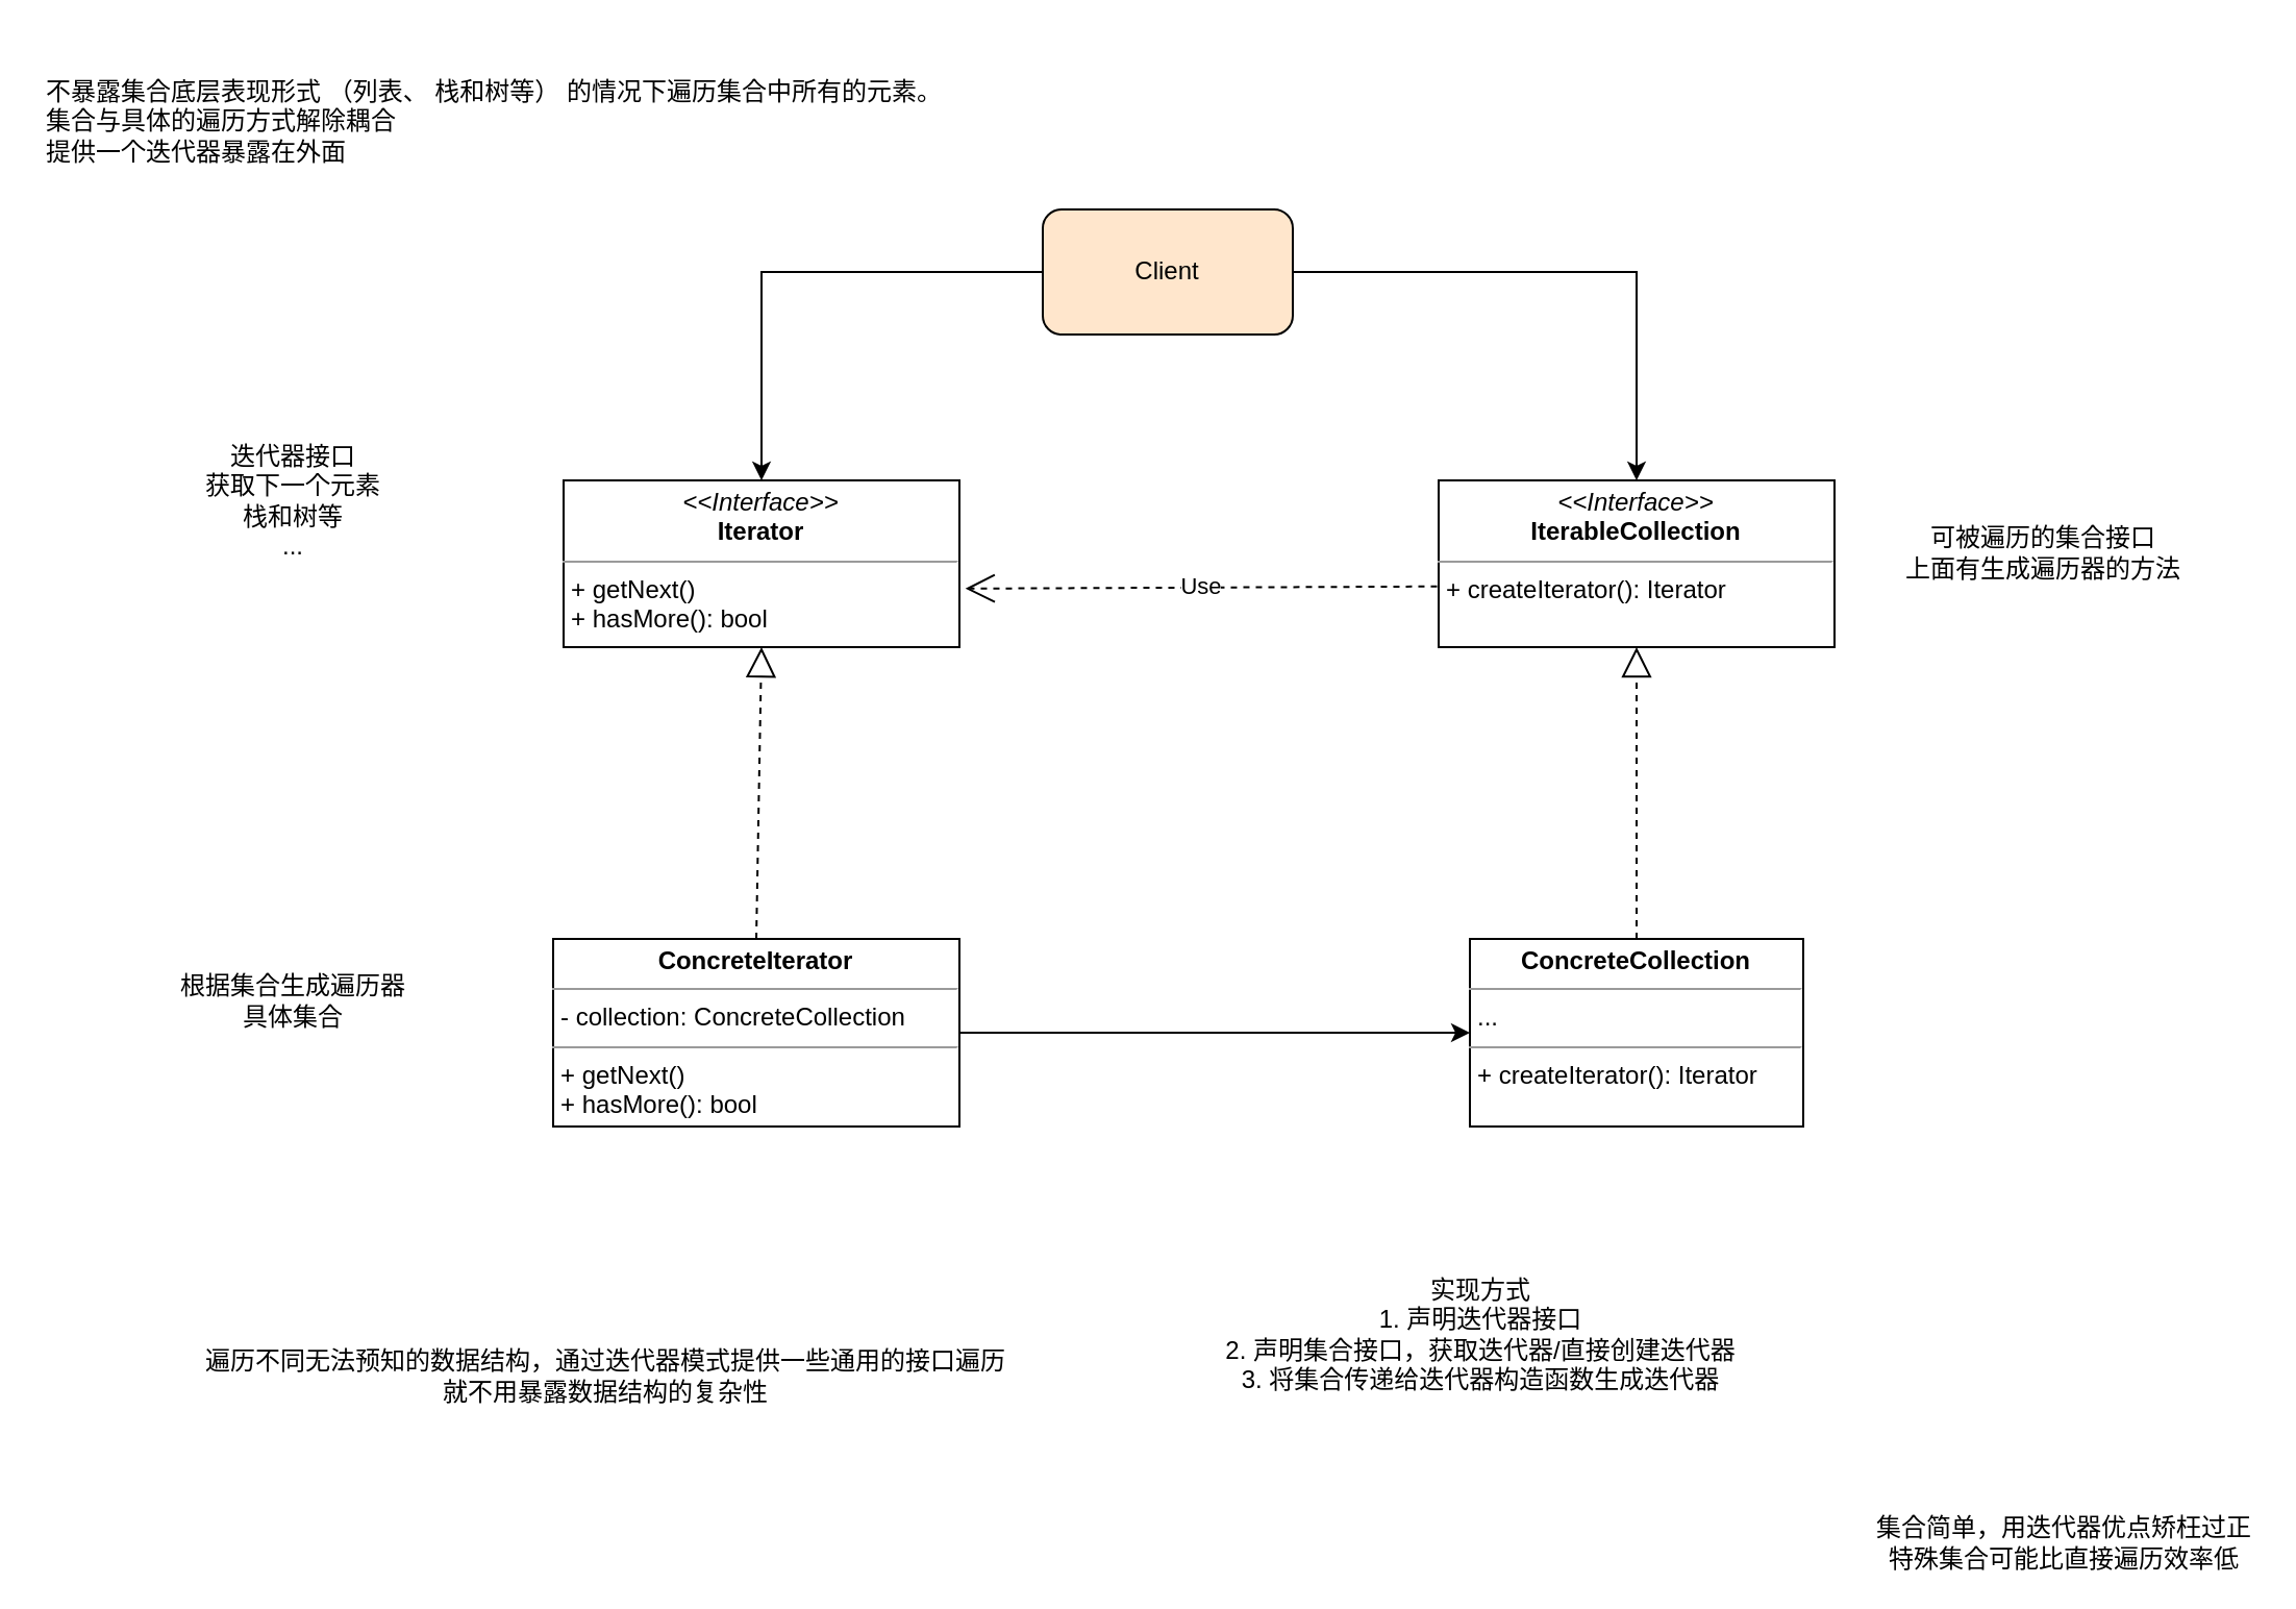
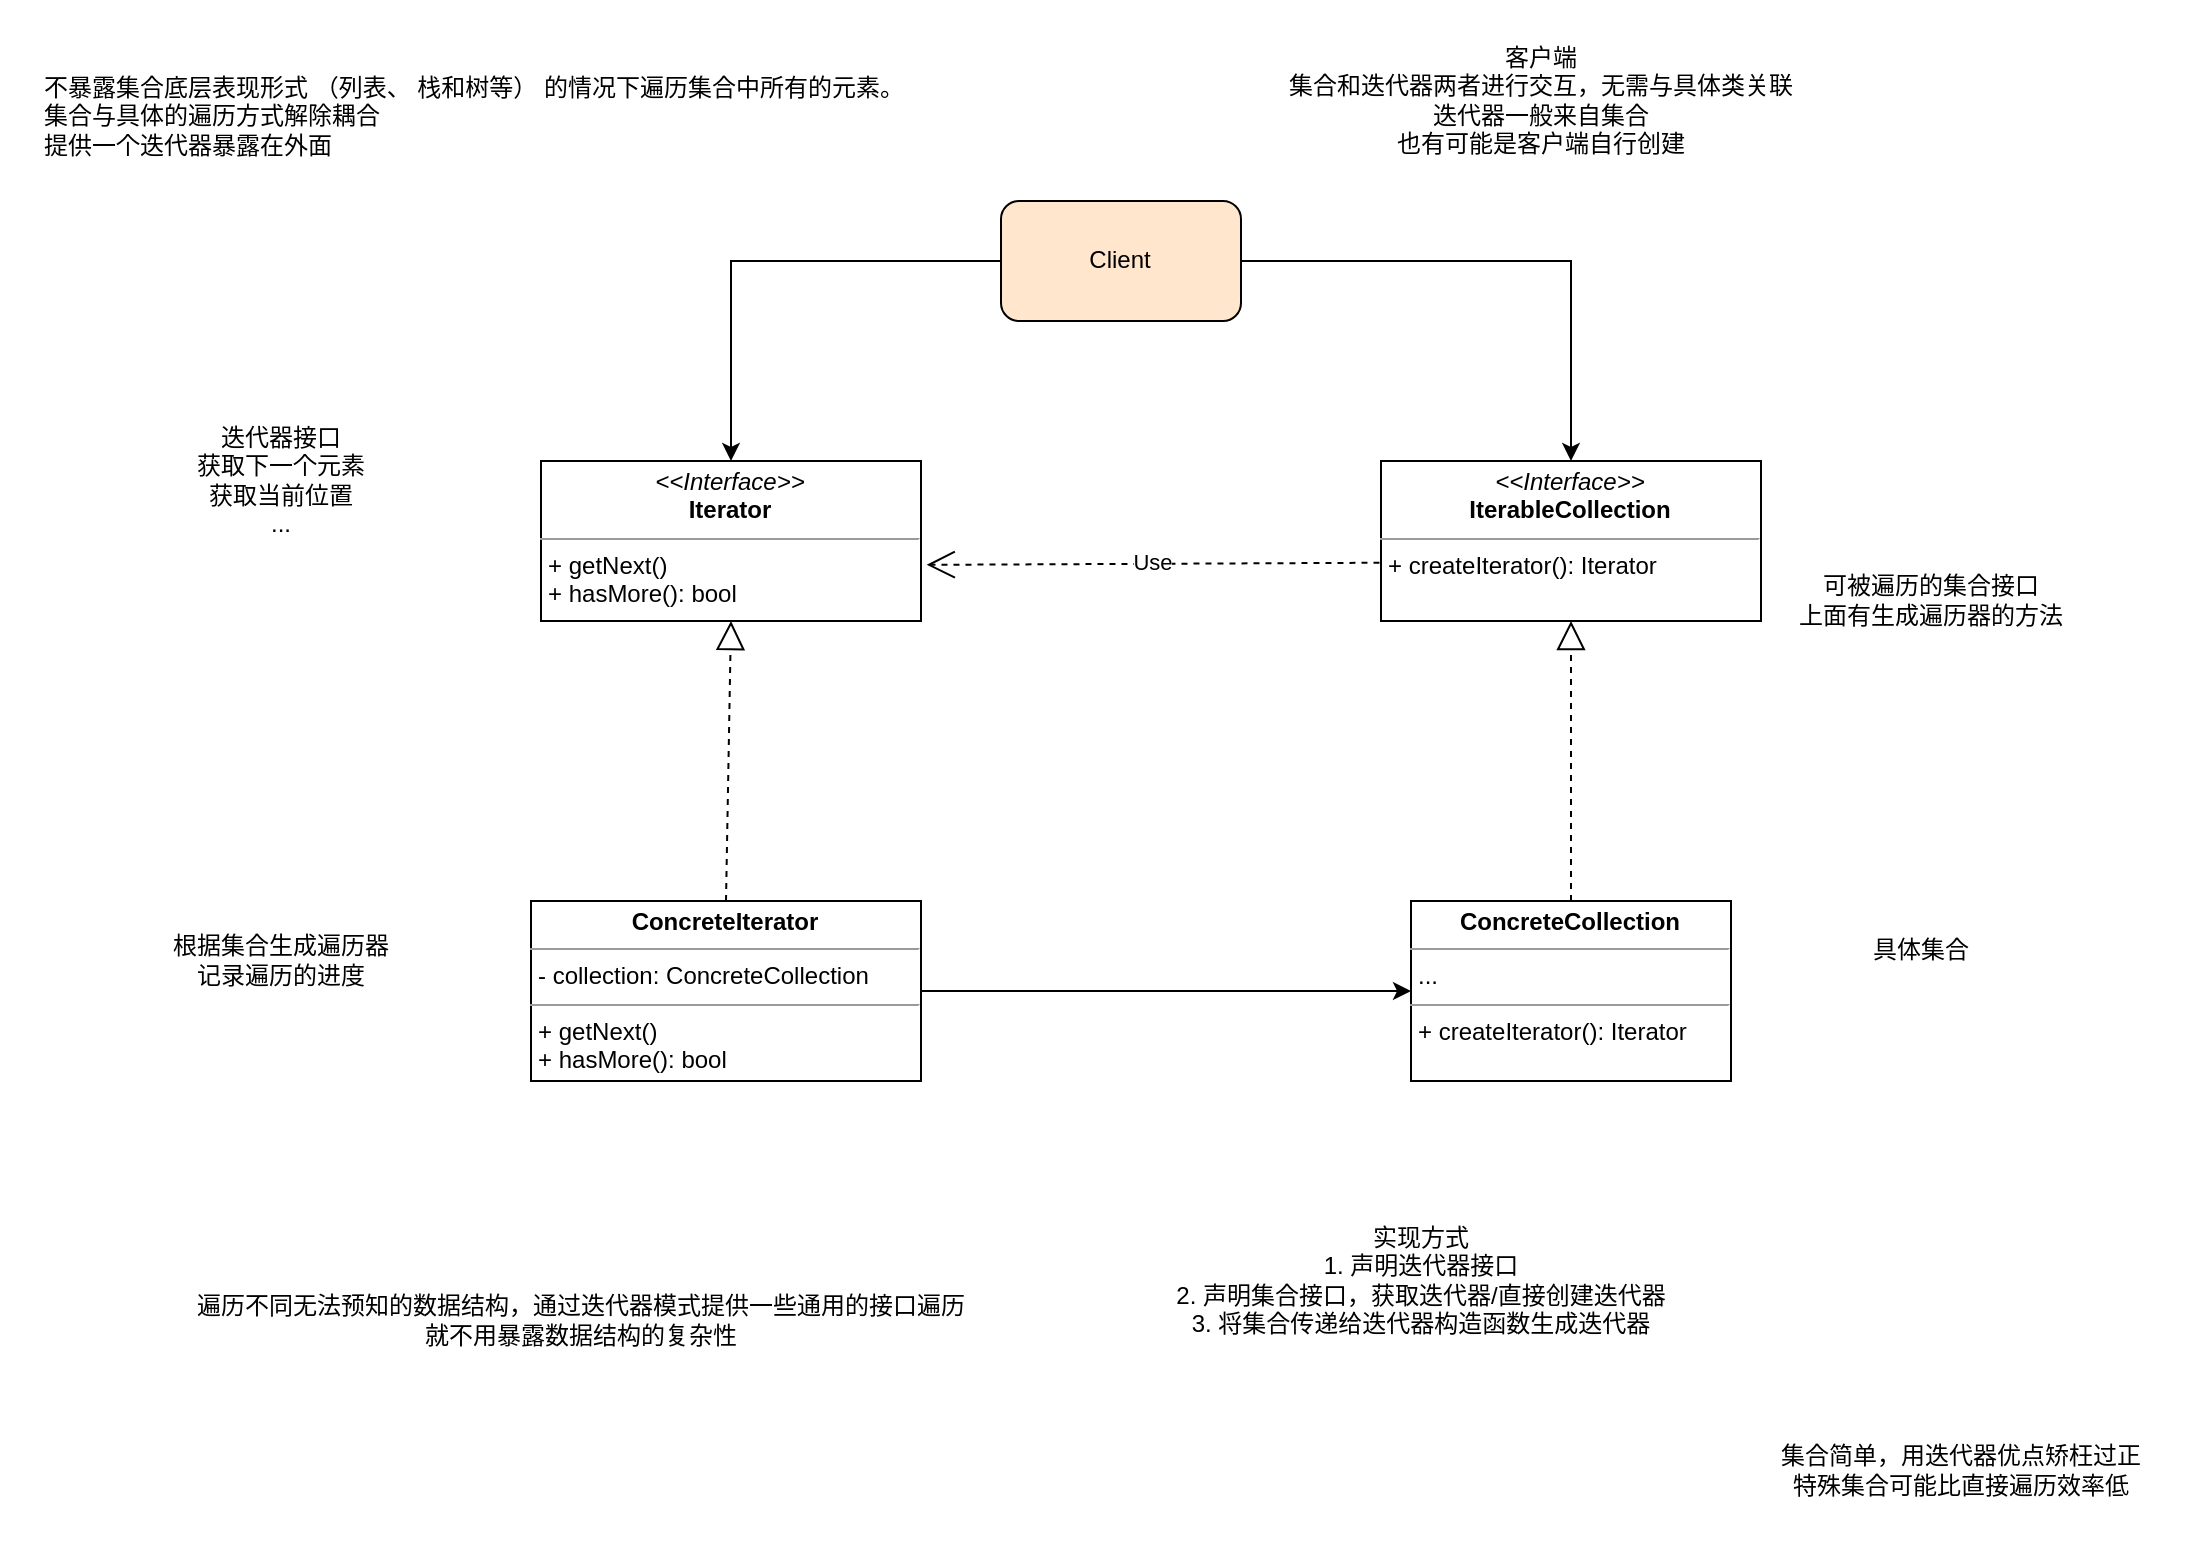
+ <mxCell id="18" value="客户端&lt;br&gt;集合和迭代器两者进行交互，无需与具体类关联&lt;br&gt;迭代器一般来自集合&lt;br&gt;也有可能是客户端自行创建" style="text;html=1;align=center;verticalAlign=middle;resizable=0;points=[];autosize=1;strokeColor=none;fillColor=none;" vertex="1" parent="1"><mxGeometry x="635" y="20" width="270" height="60" as="geometry" /></mxCell>
- <mxCell id="14" value="迭代器接口&lt;br&gt;获取下一个元素&lt;br&gt;栈和树等&lt;br&gt;..." style="text;html=1;align=center;verticalAlign=middle;resizable=0;points=[];autosize=1;strokeColor=none;fillColor=none;" vertex="1" parent="1"><mxGeometry x="90" y="210" width="100" height="60" as="geometry" /></mxCell>
+ <mxCell id="14" value="迭代器接口&lt;br&gt;获取下一个元素&lt;br&gt;获取当前位置&lt;br&gt;..." style="text;html=1;align=center;verticalAlign=middle;resizable=0;points=[];autosize=1;strokeColor=none;fillColor=none;" vertex="1" parent="1"><mxGeometry x="90" y="210" width="100" height="60" as="geometry" /></mxCell>
- <mxCell id="16" value="可被遍历的集合接口&lt;br&gt;上面有生成遍历器的方法" style="text;html=1;align=center;verticalAlign=middle;resizable=0;points=[];autosize=1;strokeColor=none;fillColor=none;" vertex="1" parent="1"><mxGeometry x="905" y="250" width="150" height="30" as="geometry" /></mxCell>
+ <mxCell id="16" value="可被遍历的集合接口&lt;br&gt;上面有生成遍历器的方法" style="text;html=1;align=center;verticalAlign=middle;resizable=0;points=[];autosize=1;strokeColor=none;fillColor=none;" vertex="1" parent="1"><mxGeometry x="890" y="285" width="150" height="30" as="geometry" /></mxCell>
+ <mxCell id="17" value="具体集合" style="text;html=1;align=center;verticalAlign=middle;resizable=0;points=[];autosize=1;strokeColor=none;fillColor=none;" vertex="1" parent="1"><mxGeometry x="930" y="465" width="60" height="20" as="geometry" /></mxCell>
- <mxCell id="15" value="根据集合生成遍历器&lt;br&gt;具体集合" style="text;html=1;align=center;verticalAlign=middle;resizable=0;points=[];autosize=1;strokeColor=none;fillColor=none;" vertex="1" parent="1"><mxGeometry x="80" y="465" width="120" height="30" as="geometry" /></mxCell>
+ <mxCell id="15" value="根据集合生成遍历器&lt;br&gt;记录遍历的进度" style="text;html=1;align=center;verticalAlign=middle;resizable=0;points=[];autosize=1;strokeColor=none;fillColor=none;" vertex="1" parent="1"><mxGeometry x="80" y="465" width="120" height="30" as="geometry" /></mxCell>
- <mxCell id="21" value="集合简单，用迭代器优点矫枉过正&lt;br&gt;特殊集合可能比直接遍历效率低" style="text;html=1;align=center;verticalAlign=middle;resizable=0;points=[];autosize=1;strokeColor=none;fillColor=none;" vertex="1" parent="1"><mxGeometry x="890" y="725" width="200" height="30" as="geometry" /></mxCell>
+ <mxCell id="21" value="集合简单，用迭代器优点矫枉过正&lt;br&gt;特殊集合可能比直接遍历效率低" style="text;html=1;align=center;verticalAlign=middle;resizable=0;points=[];autosize=1;strokeColor=none;fillColor=none;" vertex="1" parent="1"><mxGeometry x="880" y="720" width="200" height="30" as="geometry" /></mxCell>
